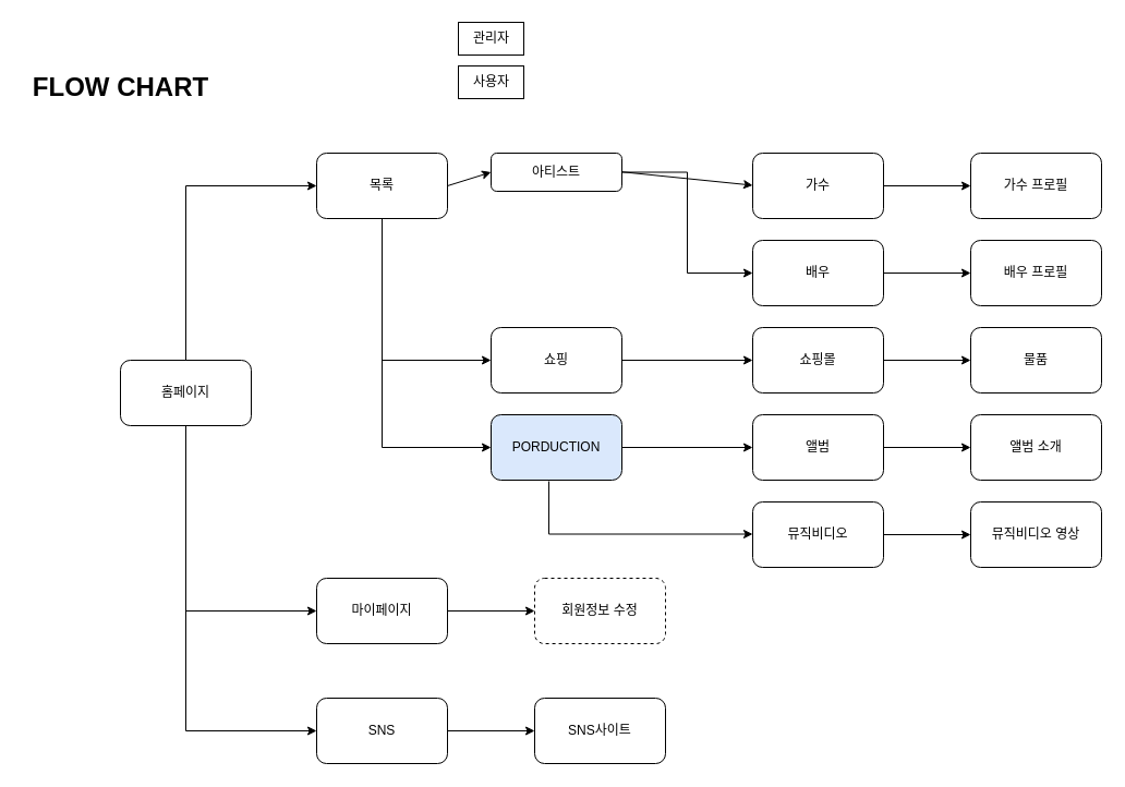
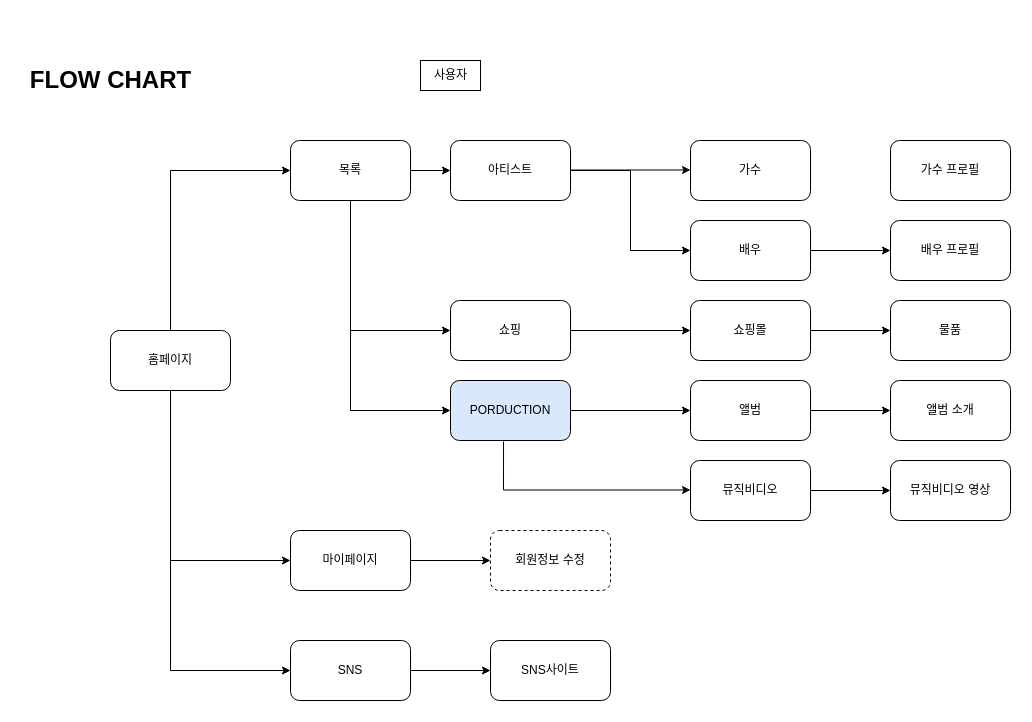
- <mxCell id="40" value="관리자" style="text;html=1;align=center;verticalAlign=middle;resizable=0;points=[];autosize=1;strokeColor=default;fillColor=default;" vertex="1" parent="1"><mxGeometry x="420" y="20" width="60" height="30" as="geometry" /></mxCell>
- <mxCell id="12" value="아티스트" style="rounded=1;whiteSpace=wrap;html=1;" parent="1" vertex="1"><mxGeometry x="450" y="140" width="120" height="35" as="geometry" /></mxCell>
+ <mxCell id="12" value="아티스트" style="rounded=1;whiteSpace=wrap;html=1;" parent="1" vertex="1"><mxGeometry x="450" y="140" width="120" height="60" as="geometry" /></mxCell>
- <mxCell id="18" value="" style="edgeStyle=orthogonalEdgeStyle;rounded=0;orthogonalLoop=1;jettySize=auto;html=1;fontSize=24;" parent="1" source="19" target="33" edge="1"><mxGeometry relative="1" as="geometry" /></mxCell>
